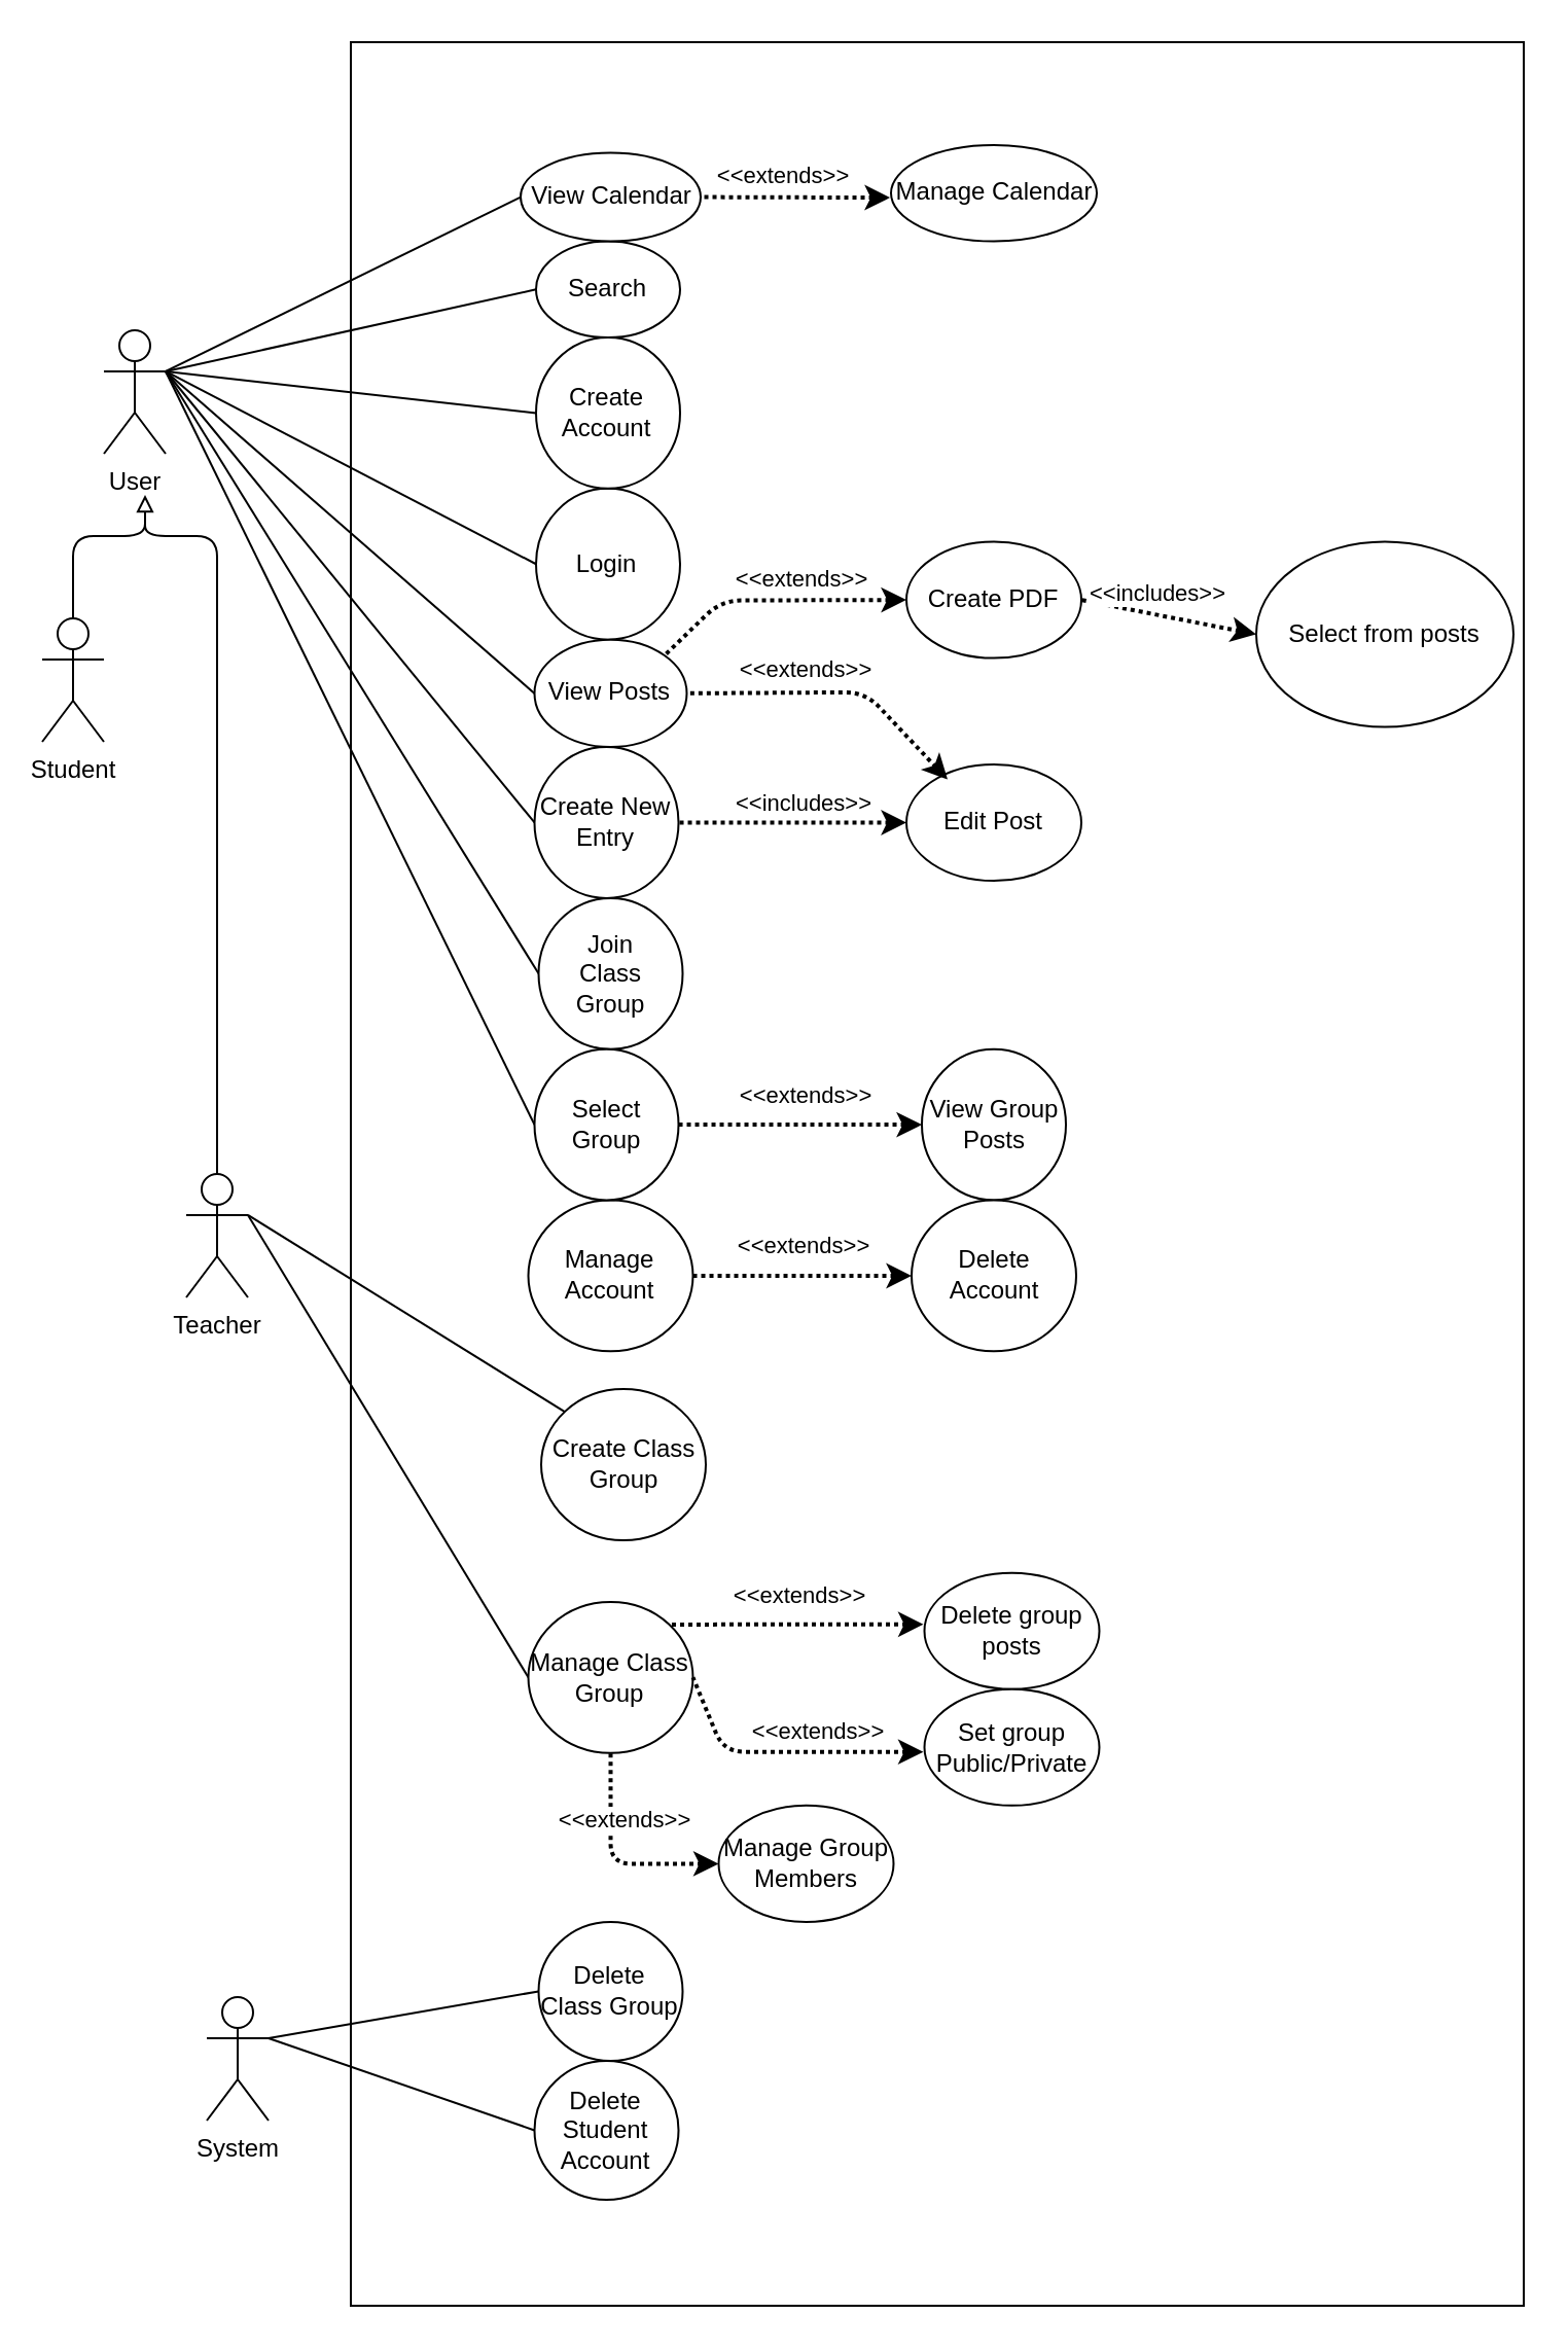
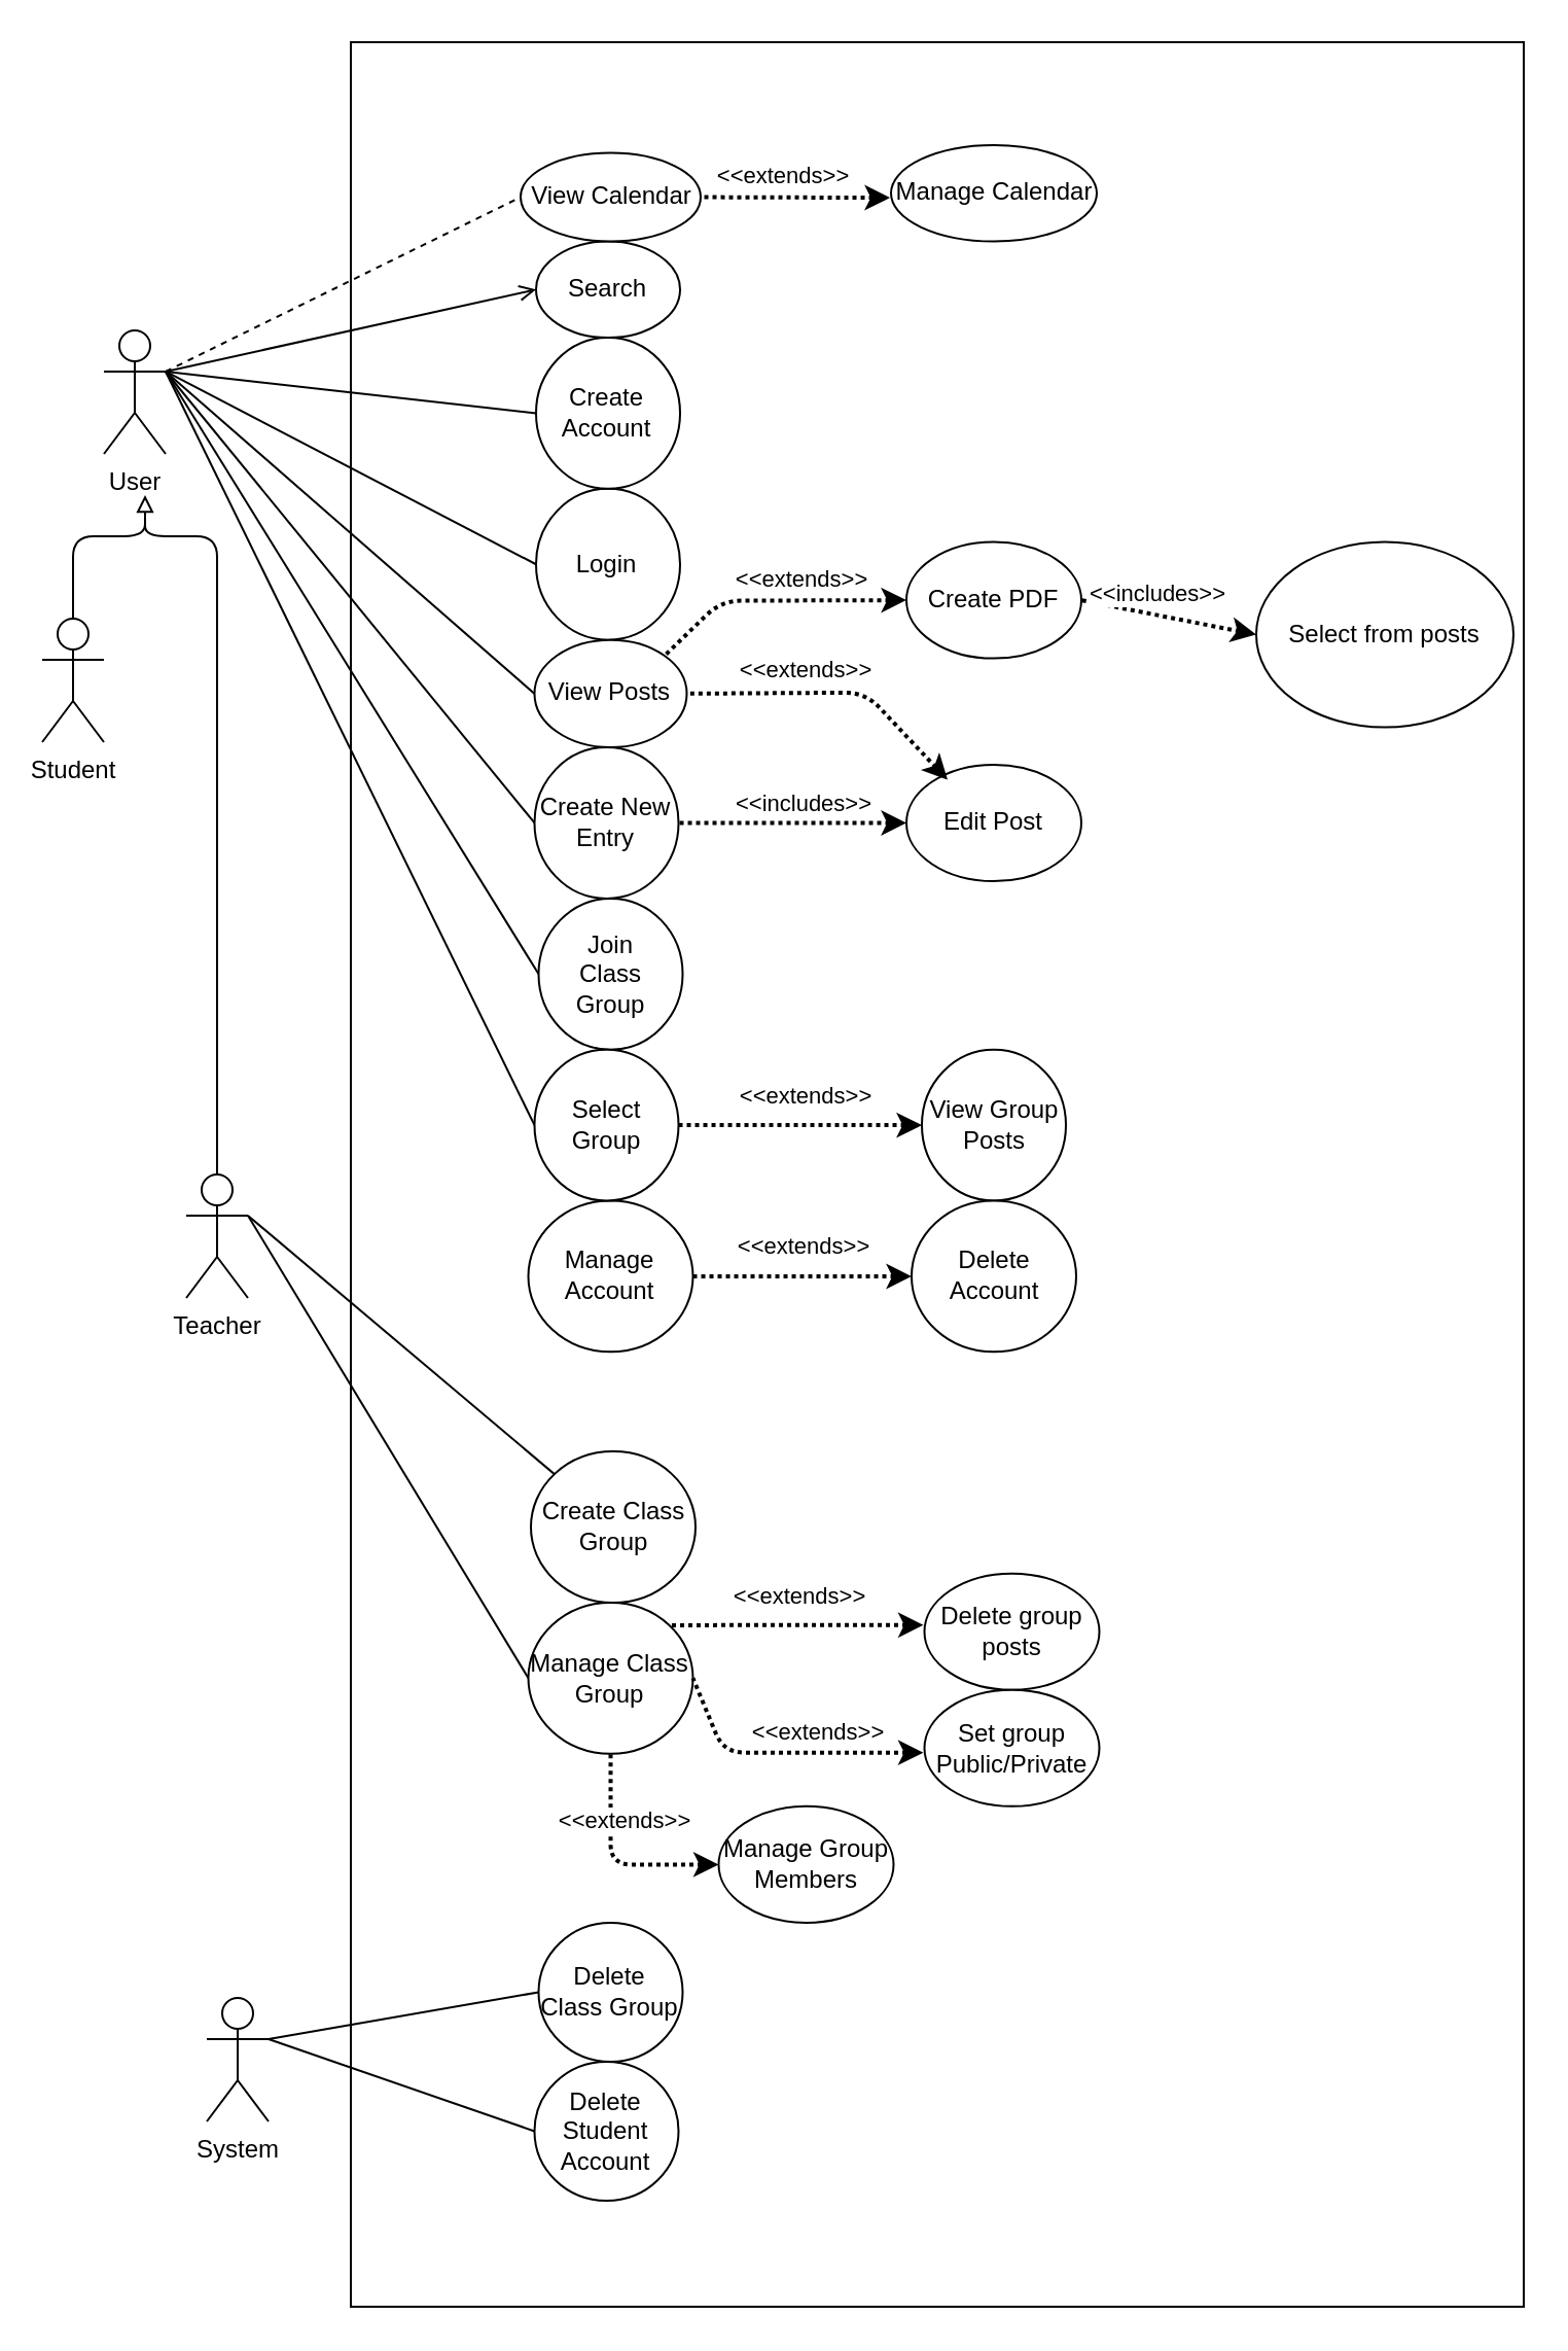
- <mxCell id="4" value="" style="endArrow=none;html=1;entryX=0;entryY=0.5;entryDx=0;entryDy=0;exitX=1;exitY=0.333;exitDx=0;exitDy=0;exitPerimeter=0;" parent="1" source="11" target="32" edge="1"><mxGeometry width="50" height="50" relative="1" as="geometry"><mxPoint x="140" y="186" as="sourcePoint" /><mxPoint x="292.5" y="74.103" as="targetPoint" /></mxGeometry></mxCell>
+ <mxCell id="4" value="" style="endArrow=none;html=1;entryX=0;entryY=0.5;entryDx=0;entryDy=0;exitX=1;exitY=0.333;exitDx=0;exitDy=0;exitPerimeter=0;dashed=1;" parent="1" source="11" target="32" edge="1"><mxGeometry width="50" height="50" relative="1" as="geometry"><mxPoint x="140" y="186" as="sourcePoint" /><mxPoint x="292.5" y="74.103" as="targetPoint" /></mxGeometry></mxCell>
- <mxCell id="3" value="" style="endArrow=none;html=1;entryX=0;entryY=0.5;entryDx=0;entryDy=0;exitX=1;exitY=0.333;exitDx=0;exitDy=0;exitPerimeter=0;" parent="1" source="11" target="31" edge="1"><mxGeometry width="50" height="50" relative="1" as="geometry"><mxPoint x="140" y="201.514" as="sourcePoint" /><mxPoint x="300" y="118.962" as="targetPoint" /></mxGeometry></mxCell>
+ <mxCell id="3" value="" style="endArrow=open;html=1;entryX=0;entryY=0.5;entryDx=0;entryDy=0;exitX=1;exitY=0.333;exitDx=0;exitDy=0;exitPerimeter=0;" parent="1" source="11" target="31" edge="1"><mxGeometry width="50" height="50" relative="1" as="geometry"><mxPoint x="140" y="201.514" as="sourcePoint" /><mxPoint x="300" y="118.962" as="targetPoint" /></mxGeometry></mxCell>
- <mxCell id="50" value="Create Class Group" style="ellipse;whiteSpace=wrap;html=1;" vertex="1" parent="1"><mxGeometry x="262.5" y="674.555" width="80" height="73.406" as="geometry" /></mxCell>
+ <mxCell id="50" value="Create Class Group" style="ellipse;whiteSpace=wrap;html=1;" vertex="1" parent="1"><mxGeometry x="257.5" y="704.555" width="80" height="73.406" as="geometry" /></mxCell>
